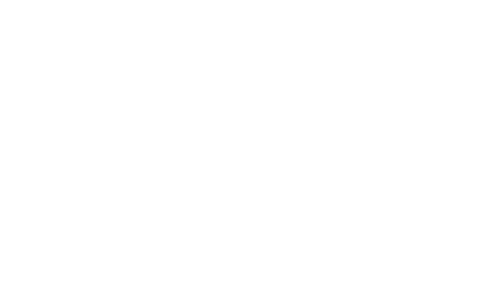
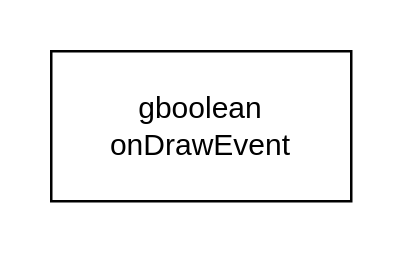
+ <mxCell id="2" value="gboolean onDrawEvent" style="rounded=0;whiteSpace=wrap;html=1;" vertex="1" parent="1"><mxGeometry x="20" y="20" width="120" height="60" as="geometry" /></mxCell>
